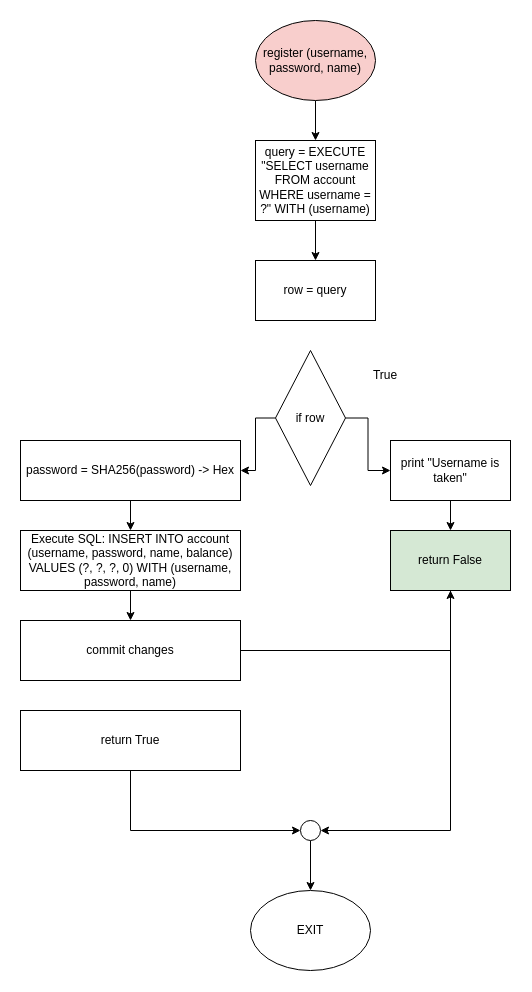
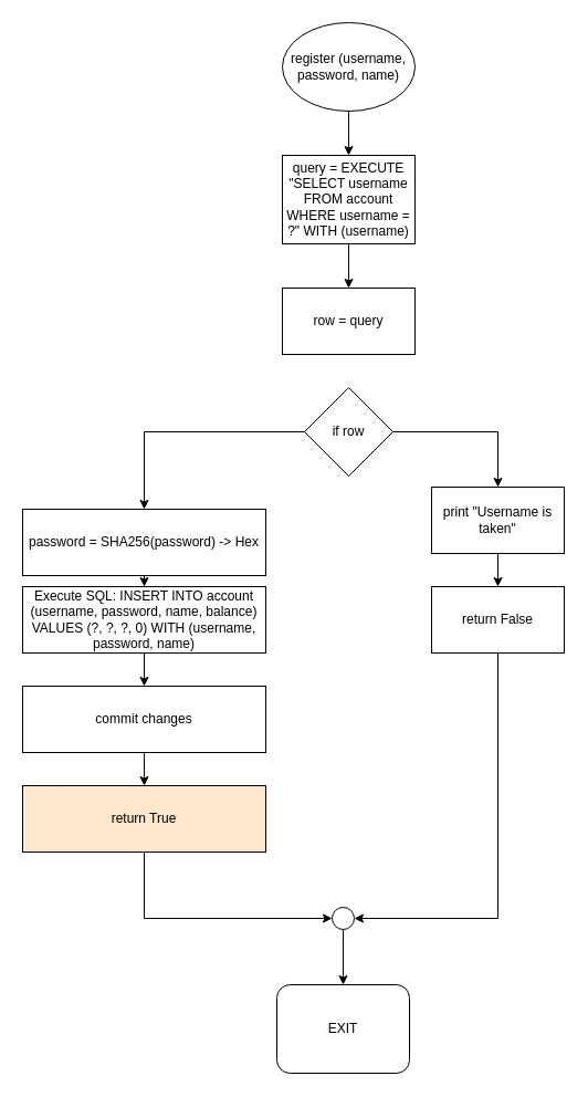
- <mxCell id="3" value="register (username, password, name)" style="ellipse;whiteSpace=wrap;html=1;fillColor=#f8cecc;" parent="1" vertex="1"><mxGeometry x="255" width="120" height="80" as="geometry" y="20" /></mxCell>
+ <mxCell id="3" value="register (username, password, name)" style="ellipse;whiteSpace=wrap;html=1;" parent="1" vertex="1"><mxGeometry x="255" width="120" height="80" as="geometry" y="20" /></mxCell>
- <mxCell id="12" value="True" style="text;html=1;align=center;verticalAlign=middle;whiteSpace=wrap;rounded=0;" parent="1" vertex="1"><mxGeometry x="355" y="360" width="60" height="30" as="geometry" /></mxCell>
- <mxCell id="9" value="if row" style="rhombus;whiteSpace=wrap;html=1;" parent="1" vertex="1"><mxGeometry x="275" y="350" width="70" height="135" as="geometry" /></mxCell>
+ <mxCell id="9" value="if row" style="rhombus;whiteSpace=wrap;html=1;" parent="1" vertex="1"><mxGeometry x="275" y="350" width="80" height="80" as="geometry" /></mxCell>
- <mxCell id="14" value="password = SHA256(password) -&amp;gt; Hex" style="whiteSpace=wrap;html=1;" parent="1" vertex="1"><mxGeometry x="20" y="440" width="220" height="60" as="geometry" /></mxCell>
+ <mxCell id="14" value="password = SHA256(password) -&amp;gt; Hex" style="whiteSpace=wrap;html=1;" parent="1" vertex="1"><mxGeometry x="20" y="460" width="220" height="60" as="geometry" /></mxCell>
- <mxCell id="22" value="return False" style="whiteSpace=wrap;html=1;fillColor=#d5e8d4;" parent="1" vertex="1"><mxGeometry x="390" y="530" width="120" height="60" as="geometry" /></mxCell>
+ <mxCell id="22" value="return False" style="whiteSpace=wrap;html=1;" parent="1" vertex="1"><mxGeometry x="390" y="530" width="120" height="60" as="geometry" /></mxCell>
- <mxCell id="17" value="" style="edgeStyle=orthogonalEdgeStyle;rounded=0;orthogonalLoop=1;jettySize=auto;html=1;" parent="1" source="18" target="22" edge="1"><mxGeometry relative="1" as="geometry" /></mxCell>
+ <mxCell id="17" value="" style="edgeStyle=orthogonalEdgeStyle;rounded=0;orthogonalLoop=1;jettySize=auto;html=1;" parent="1" source="18" target="20" edge="1"><mxGeometry relative="1" as="geometry" /></mxCell>
- <mxCell id="20" value="return True" style="whiteSpace=wrap;html=1;" parent="1" vertex="1"><mxGeometry x="20" y="710" width="220" height="60" as="geometry" /></mxCell>
+ <mxCell id="20" value="return True" style="whiteSpace=wrap;html=1;fillColor=#ffe6cc;" parent="1" vertex="1"><mxGeometry x="20" y="710" width="220" height="60" as="geometry" /></mxCell>
- <mxCell id="23" value="EXIT" style="ellipse;whiteSpace=wrap;html=1;" parent="1" vertex="1"><mxGeometry x="250" y="890" width="120" height="80" as="geometry" /></mxCell>
+ <mxCell id="23" value="EXIT" style="whiteSpace=wrap;html=1;rounded=1;" parent="1" vertex="1"><mxGeometry x="250" y="890" width="120" height="80" as="geometry" /></mxCell>
